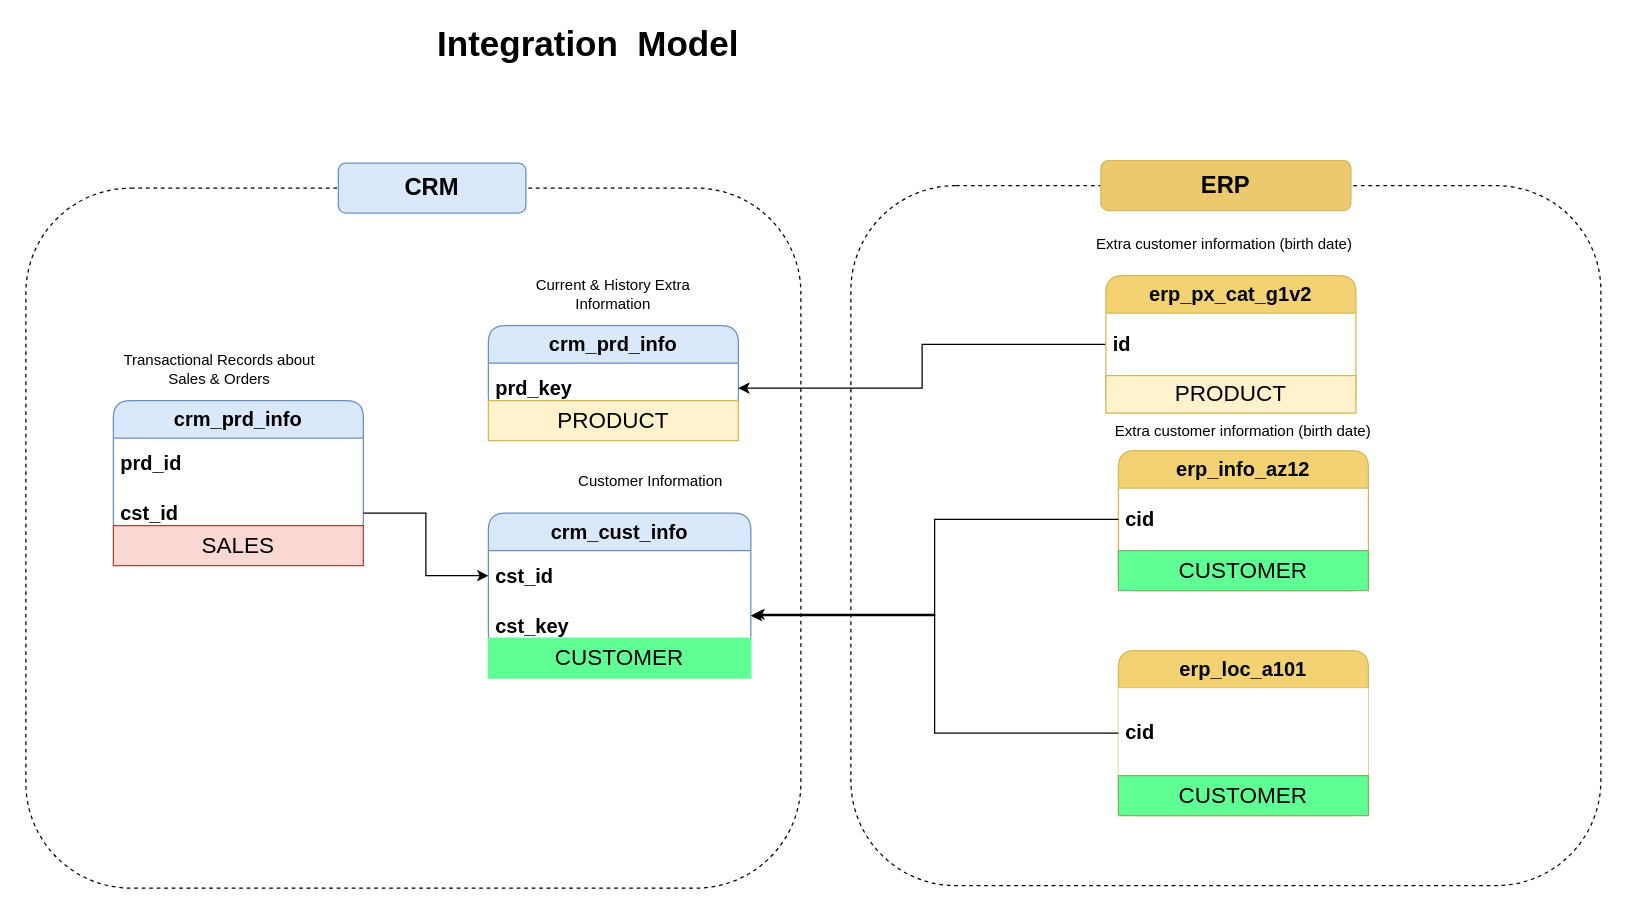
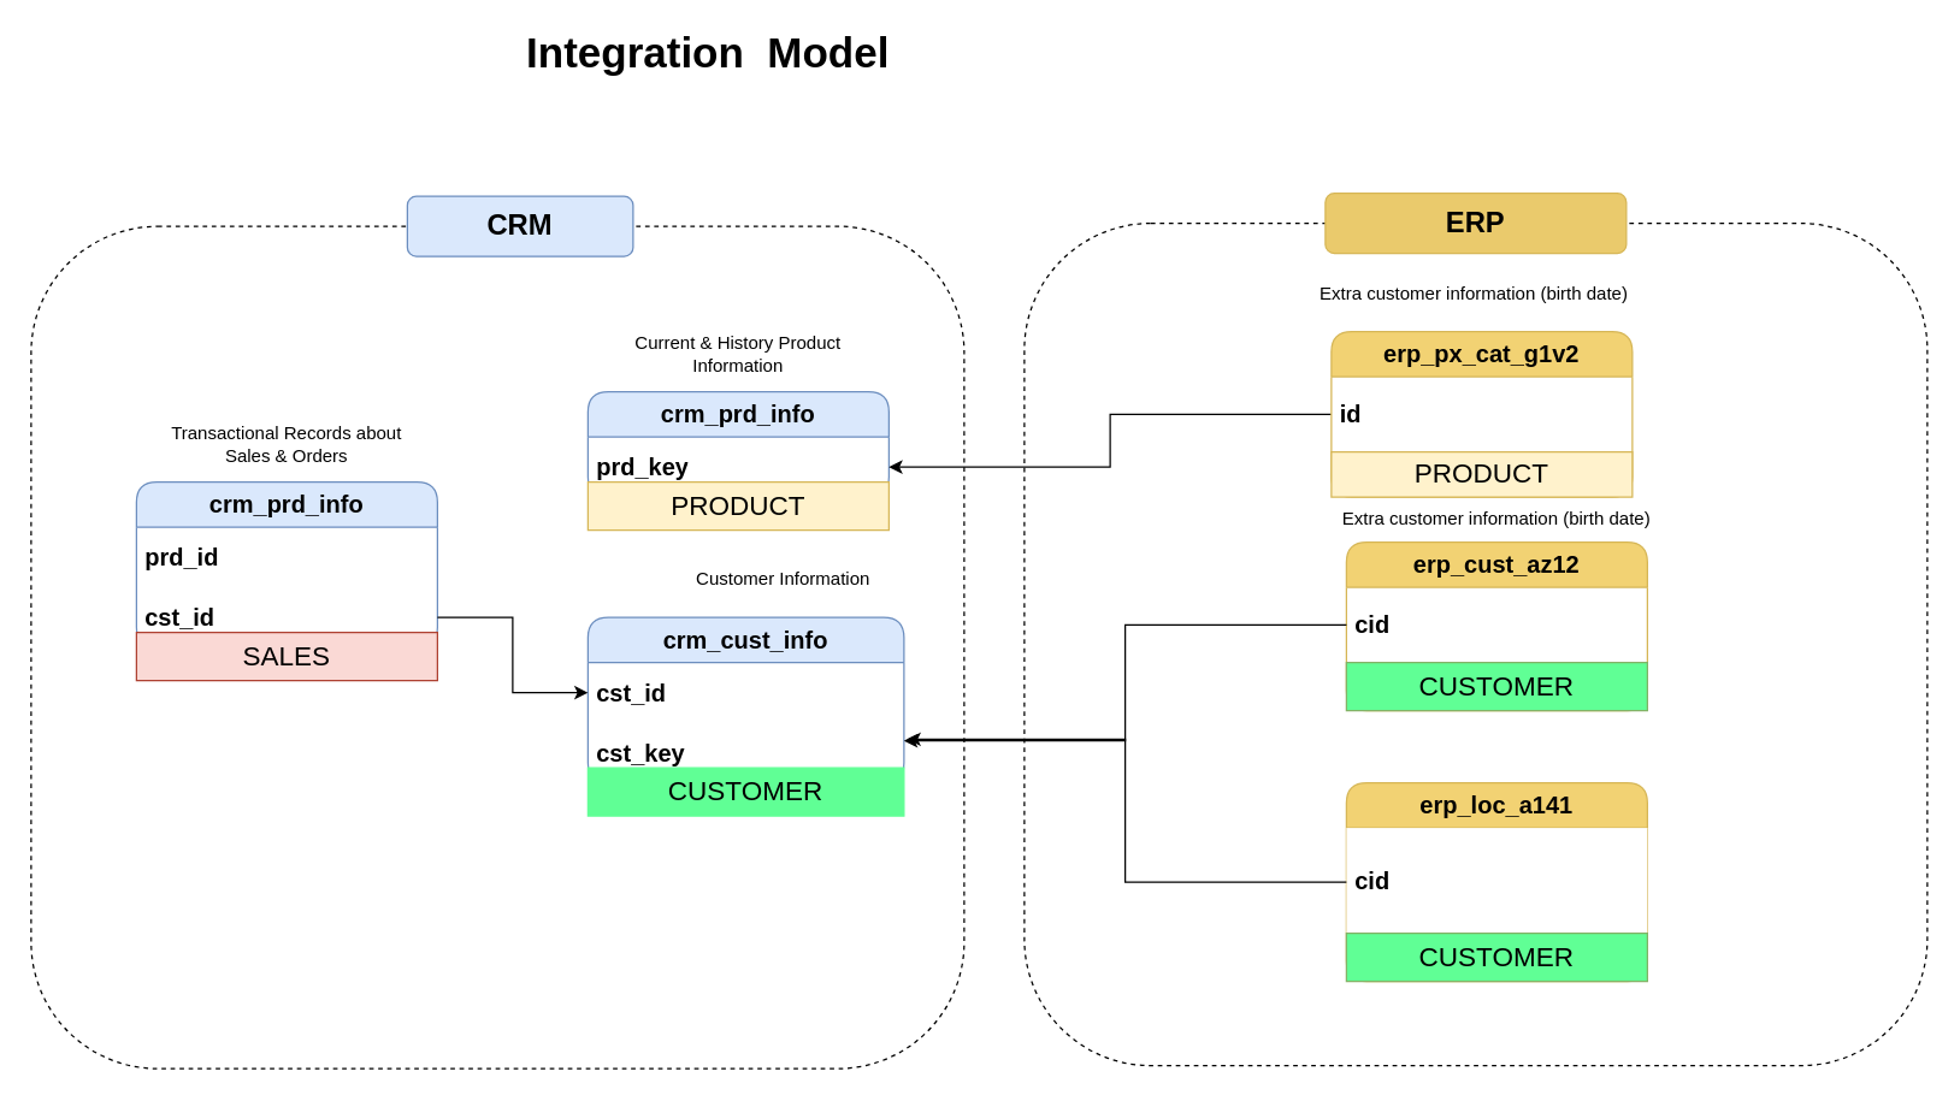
- <mxCell id="10" value="Current &amp;amp; History Extra Information" style="text;html=1;align=center;verticalAlign=middle;whiteSpace=wrap;rounded=0;" parent="1" vertex="1"><mxGeometry x="400" y="220" width="180" height="30" as="geometry" /></mxCell>
+ <mxCell id="10" value="Current &amp;amp; History Product Information" style="text;html=1;align=center;verticalAlign=middle;whiteSpace=wrap;rounded=0;" parent="1" vertex="1"><mxGeometry x="400" y="220" width="180" height="30" as="geometry" /></mxCell>
- <mxCell id="11" value="Transactional Records about Sales &amp;amp; Orders" style="text;html=1;align=center;verticalAlign=middle;whiteSpace=wrap;rounded=0;" parent="1" vertex="1"><mxGeometry x="85" y="280" width="180" height="30" as="geometry" /></mxCell>
+ <mxCell id="11" value="Transactional Records about Sales &amp;amp; Orders" style="text;html=1;align=center;verticalAlign=middle;whiteSpace=wrap;rounded=0;" parent="1" vertex="1"><mxGeometry x="100" y="280" width="180" height="30" as="geometry" /></mxCell>
- <mxCell id="16" value="erp_info_az12" style="swimlane;fontStyle=1;childLayout=stackLayout;horizontal=1;startSize=30;horizontalStack=0;resizeParent=1;resizeParentMax=0;resizeLast=0;collapsible=1;marginBottom=0;whiteSpace=wrap;html=1;fillColor=light-dark(#f2d273, #281d00);strokeColor=#d6b656;rounded=1;fontSize=16;swimlaneFillColor=default;" parent="1" vertex="1"><mxGeometry x="894" y="360" width="200" height="112" as="geometry" /></mxCell>
+ <mxCell id="16" value="erp_cust_az12" style="swimlane;fontStyle=1;childLayout=stackLayout;horizontal=1;startSize=30;horizontalStack=0;resizeParent=1;resizeParentMax=0;resizeLast=0;collapsible=1;marginBottom=0;whiteSpace=wrap;html=1;fillColor=light-dark(#f2d273, #281d00);strokeColor=#d6b656;rounded=1;fontSize=16;swimlaneFillColor=default;" parent="1" vertex="1"><mxGeometry x="894" y="360" width="200" height="112" as="geometry" /></mxCell>
- <mxCell id="21" value="erp_loc_a101" style="swimlane;fontStyle=1;childLayout=stackLayout;horizontal=1;startSize=30;horizontalStack=0;resizeParent=1;resizeParentMax=0;resizeLast=0;collapsible=1;marginBottom=0;whiteSpace=wrap;html=1;fillColor=light-dark(#f2d273, #281d00);strokeColor=#d6b656;rounded=1;fontSize=16;swimlaneFillColor=default;" parent="1" vertex="1"><mxGeometry x="894" y="520" width="200" height="132" as="geometry" /></mxCell>
+ <mxCell id="21" value="erp_loc_a141" style="swimlane;fontStyle=1;childLayout=stackLayout;horizontal=1;startSize=30;horizontalStack=0;resizeParent=1;resizeParentMax=0;resizeLast=0;collapsible=1;marginBottom=0;whiteSpace=wrap;html=1;fillColor=light-dark(#f2d273, #281d00);strokeColor=#d6b656;rounded=1;fontSize=16;swimlaneFillColor=default;" parent="1" vertex="1"><mxGeometry x="894" y="520" width="200" height="132" as="geometry" /></mxCell>
